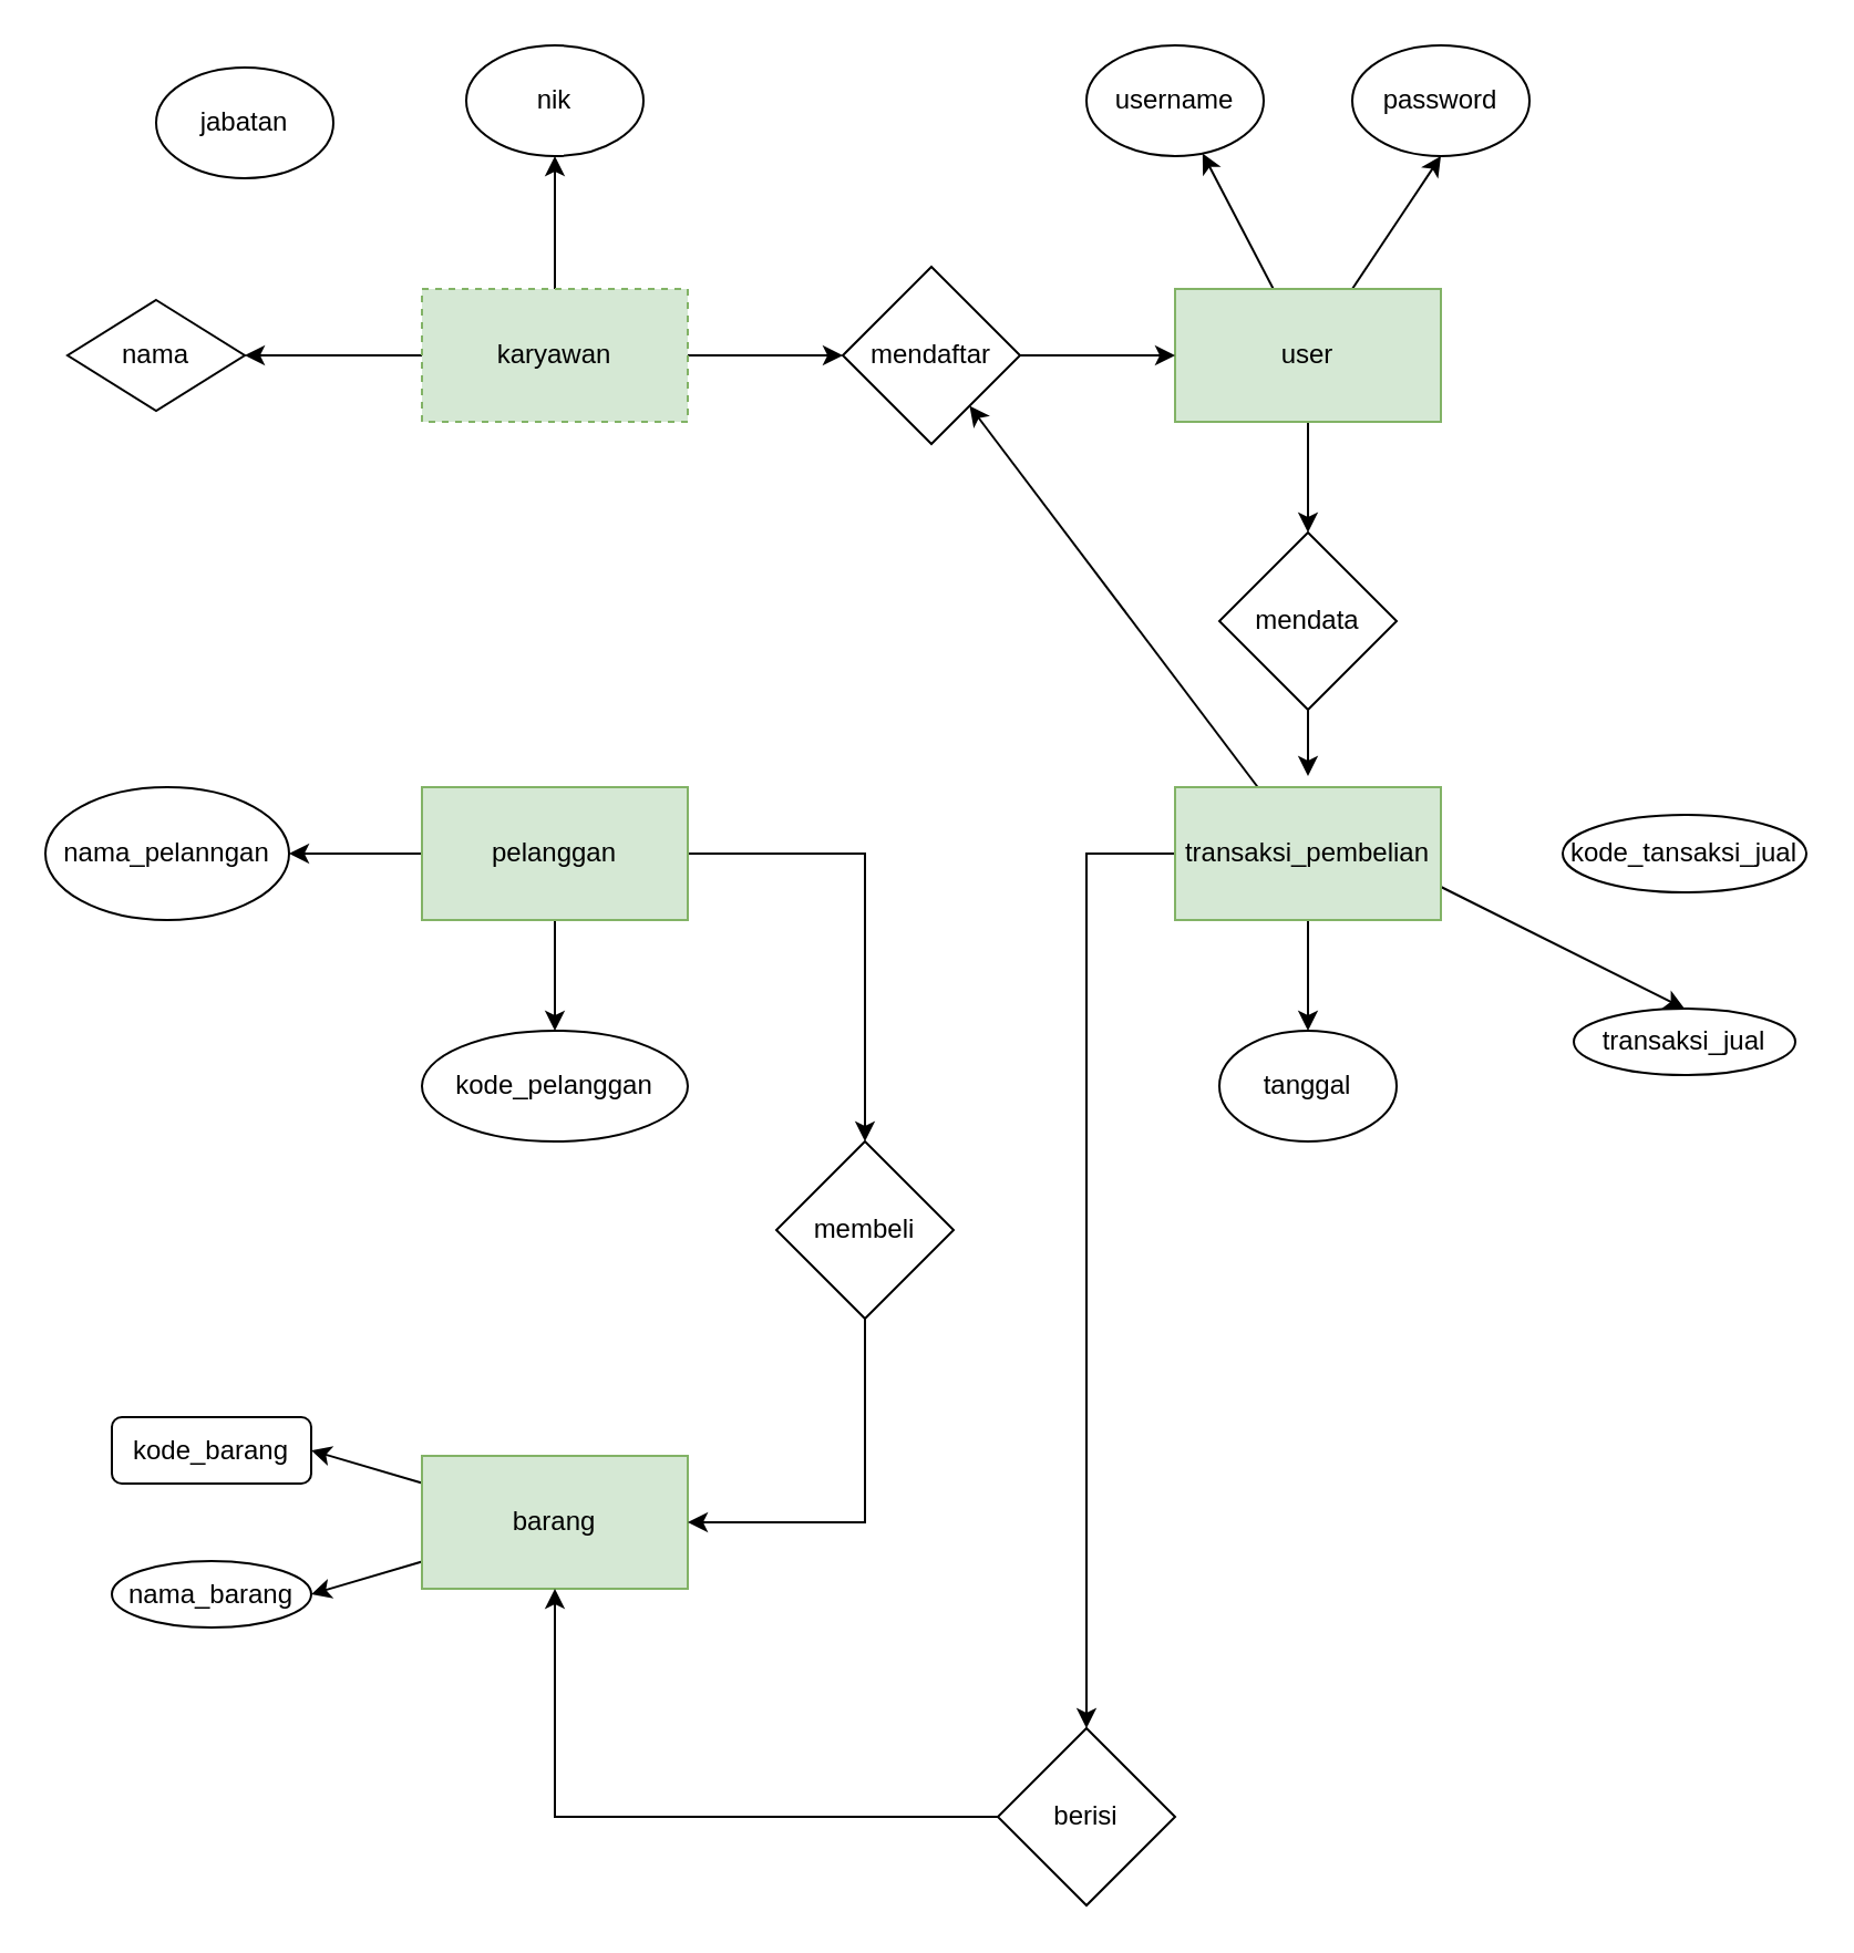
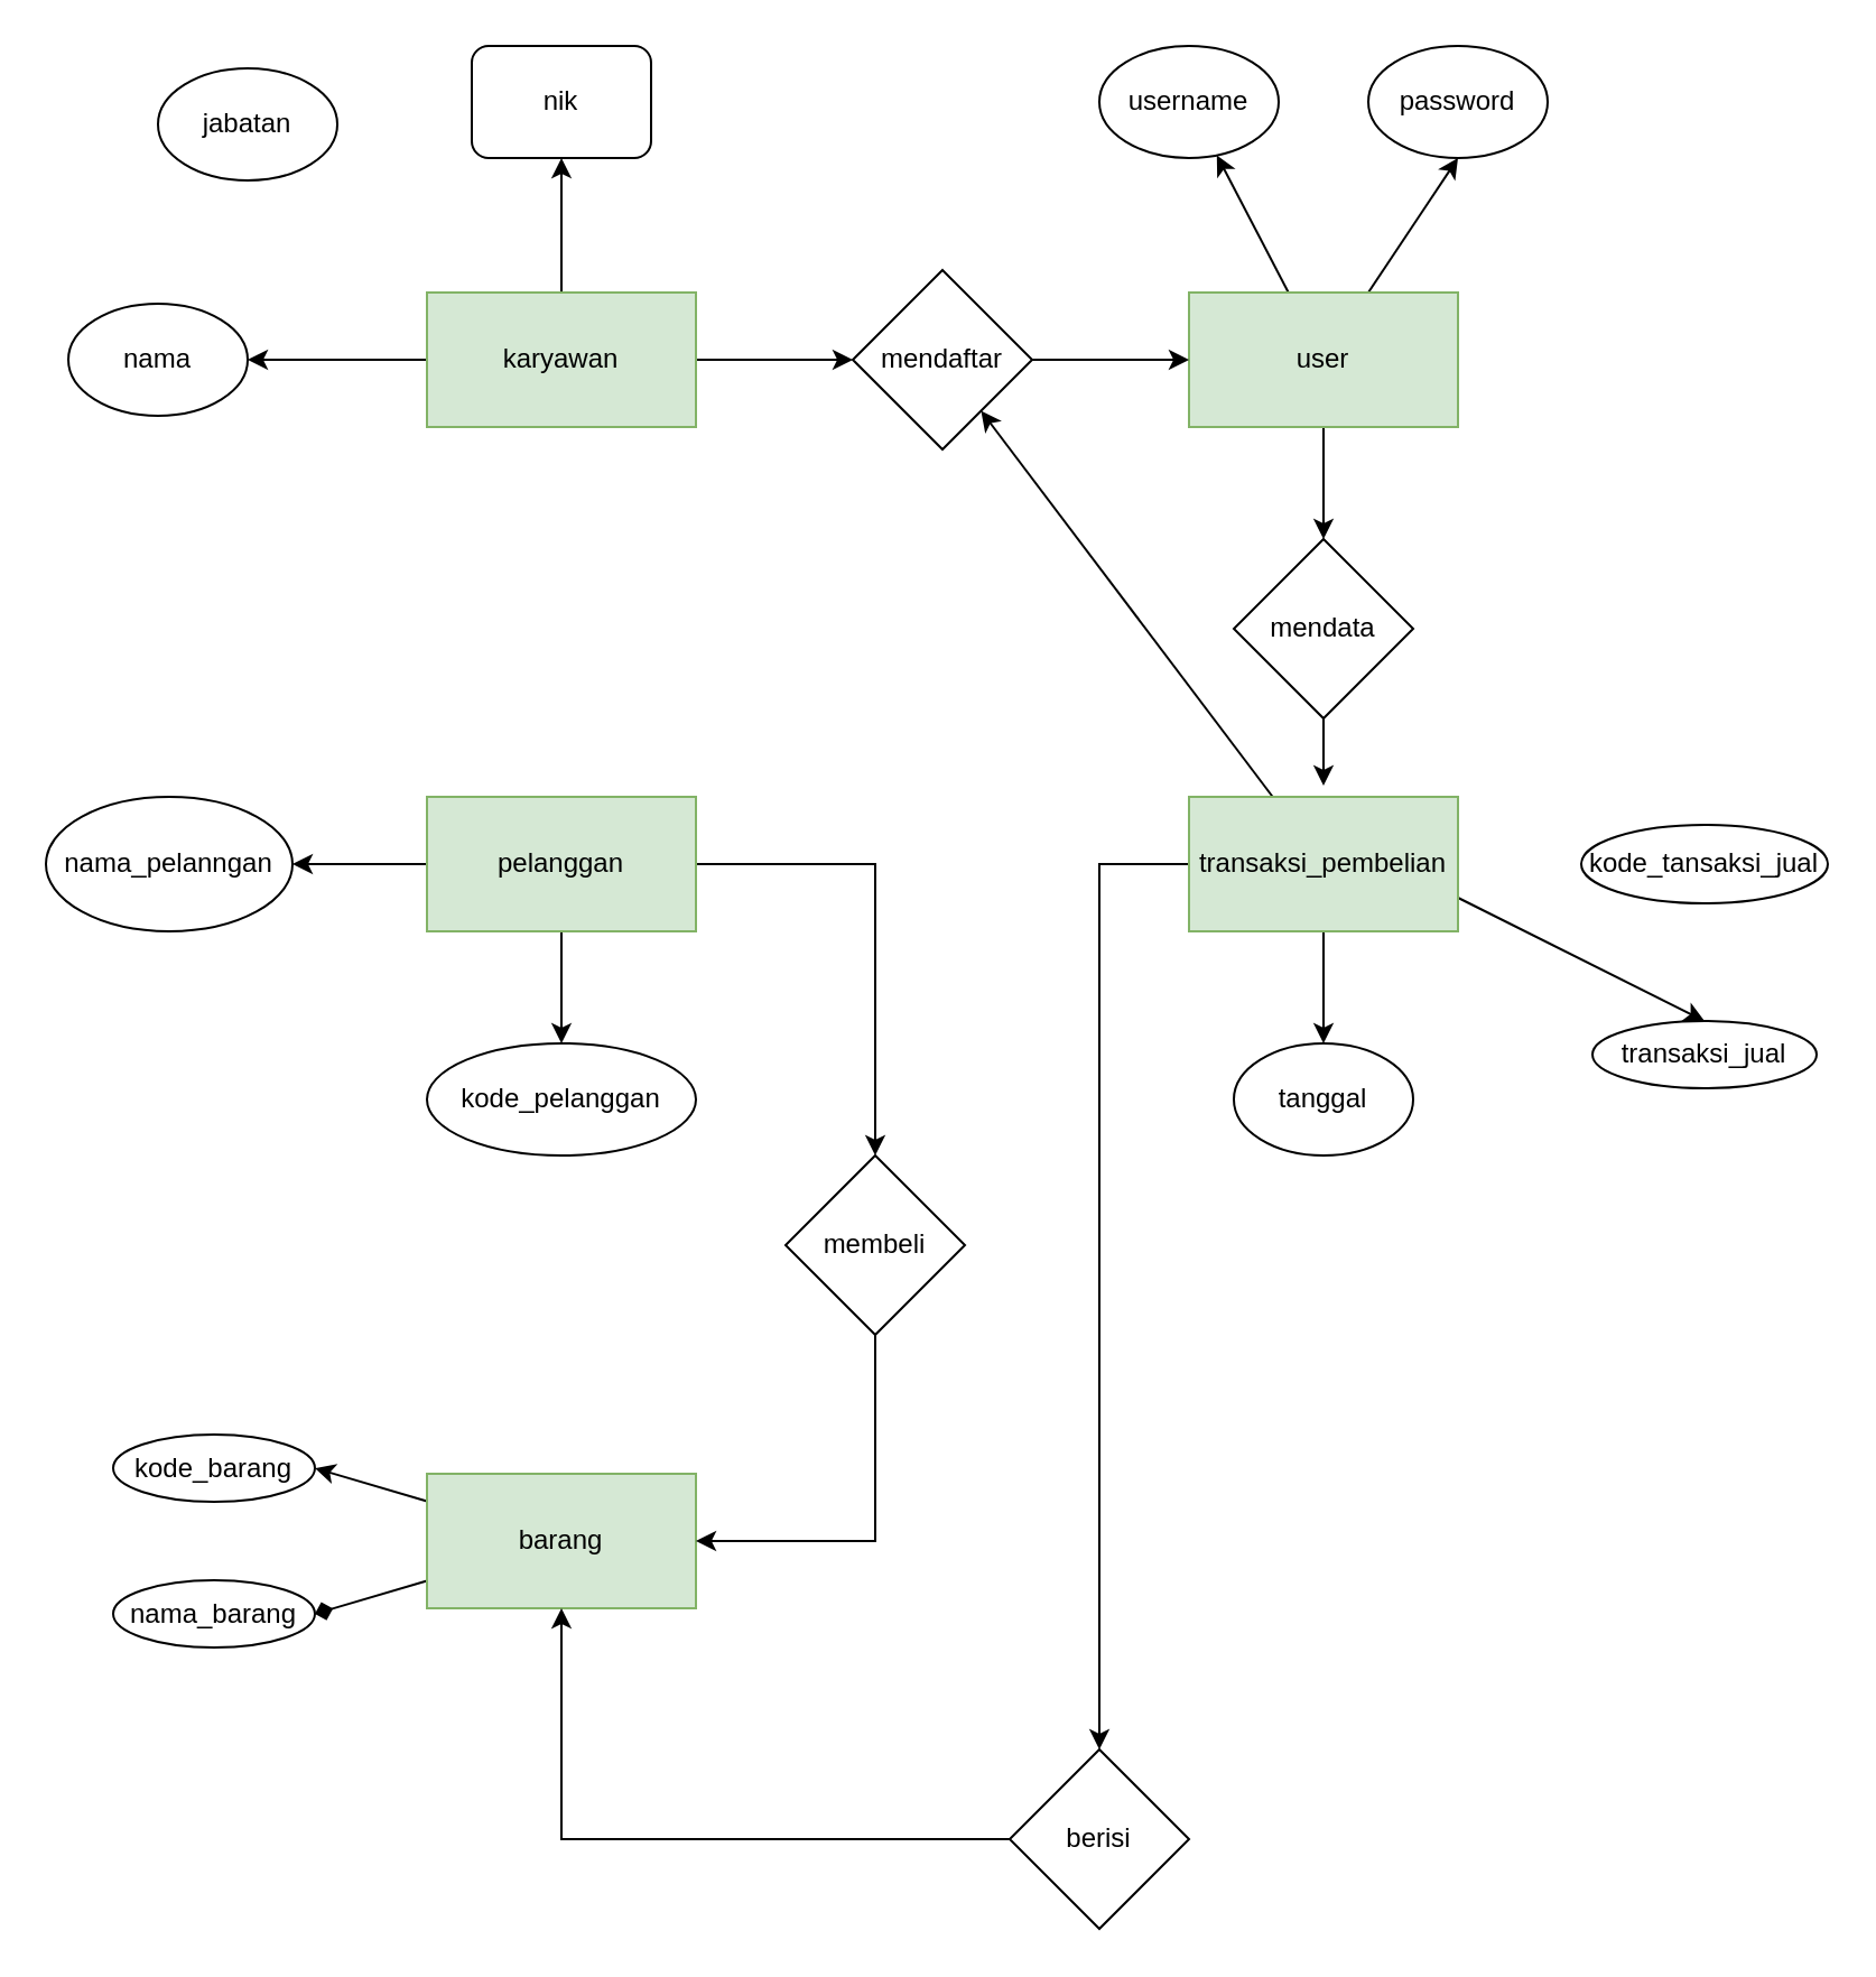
- <mxCell id="6" value="nik" style="ellipse;whiteSpace=wrap;html=1;" vertex="1" parent="1"><mxGeometry x="210" y="20" width="80" height="50" as="geometry" /></mxCell>
+ <mxCell id="6" value="nik" style="whiteSpace=wrap;html=1;rounded=1;" vertex="1" parent="1"><mxGeometry x="210" y="20" width="80" height="50" as="geometry" /></mxCell>
- <mxCell id="7" value="nama" style="rhombus;whiteSpace=wrap;html=1;" vertex="1" parent="1"><mxGeometry x="30" y="135" width="80" height="50" as="geometry" /></mxCell>
+ <mxCell id="7" value="nama" style="ellipse;whiteSpace=wrap;html=1;" vertex="1" parent="1"><mxGeometry x="30" y="135" width="80" height="50" as="geometry" /></mxCell>
- <mxCell id="5" value="karyawan" style="rounded=0;whiteSpace=wrap;html=1;fillColor=#d5e8d4;strokeColor=#82b366;dashed=1;" vertex="1" parent="1"><mxGeometry x="190" y="130" width="120" height="60" as="geometry" /></mxCell>
+ <mxCell id="5" value="karyawan" style="rounded=0;whiteSpace=wrap;html=1;fillColor=#d5e8d4;strokeColor=#82b366;" vertex="1" parent="1"><mxGeometry x="190" y="130" width="120" height="60" as="geometry" /></mxCell>
- <mxCell id="32" value="kode_barang" style="whiteSpace=wrap;html=1;rounded=1;" vertex="1" parent="1"><mxGeometry x="50" y="639.5" width="90" height="30" as="geometry" /></mxCell>
+ <mxCell id="32" value="kode_barang" style="ellipse;whiteSpace=wrap;html=1;" vertex="1" parent="1"><mxGeometry x="50" y="639.5" width="90" height="30" as="geometry" /></mxCell>
- <mxCell id="29" style="edgeStyle=none;rounded=0;orthogonalLoop=1;jettySize=auto;html=1;entryX=1;entryY=0.5;entryDx=0;entryDy=0;strokeColor=default;" edge="1" parent="1" source="31" target="33"><mxGeometry relative="1" as="geometry" /></mxCell>
+ <mxCell id="29" style="edgeStyle=none;rounded=0;orthogonalLoop=1;jettySize=auto;html=1;entryX=1;entryY=0.5;entryDx=0;entryDy=0;strokeColor=default;endArrow=diamond;" edge="1" parent="1" source="31" target="33"><mxGeometry relative="1" as="geometry" /></mxCell>
